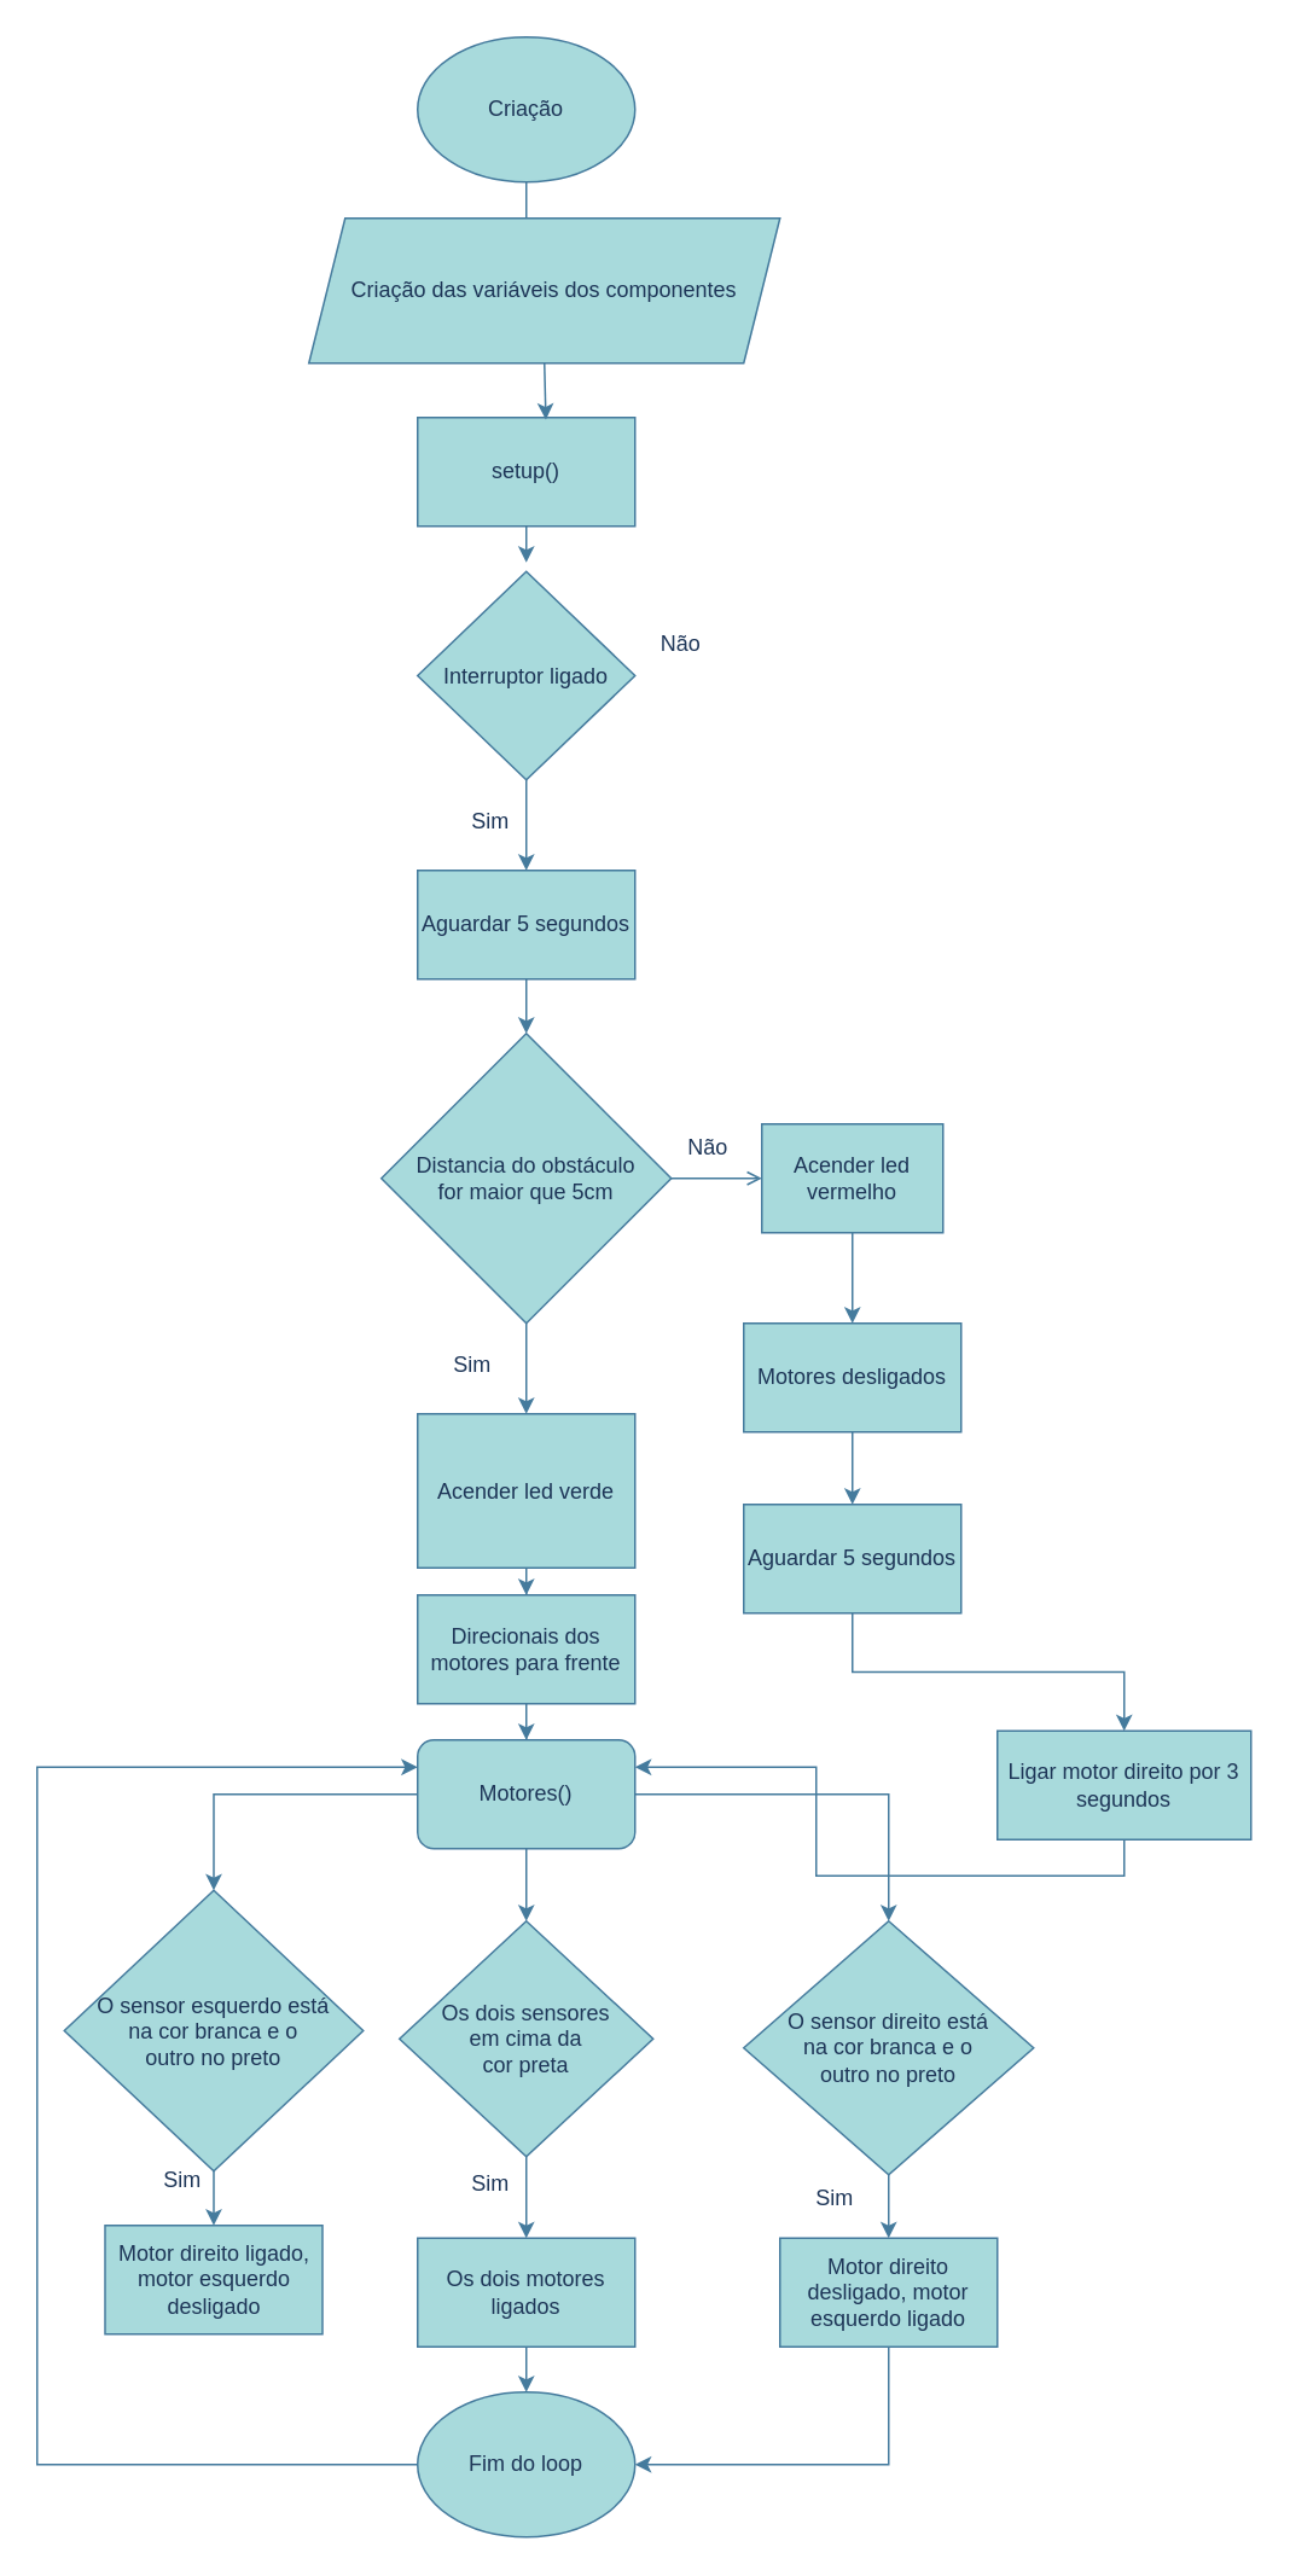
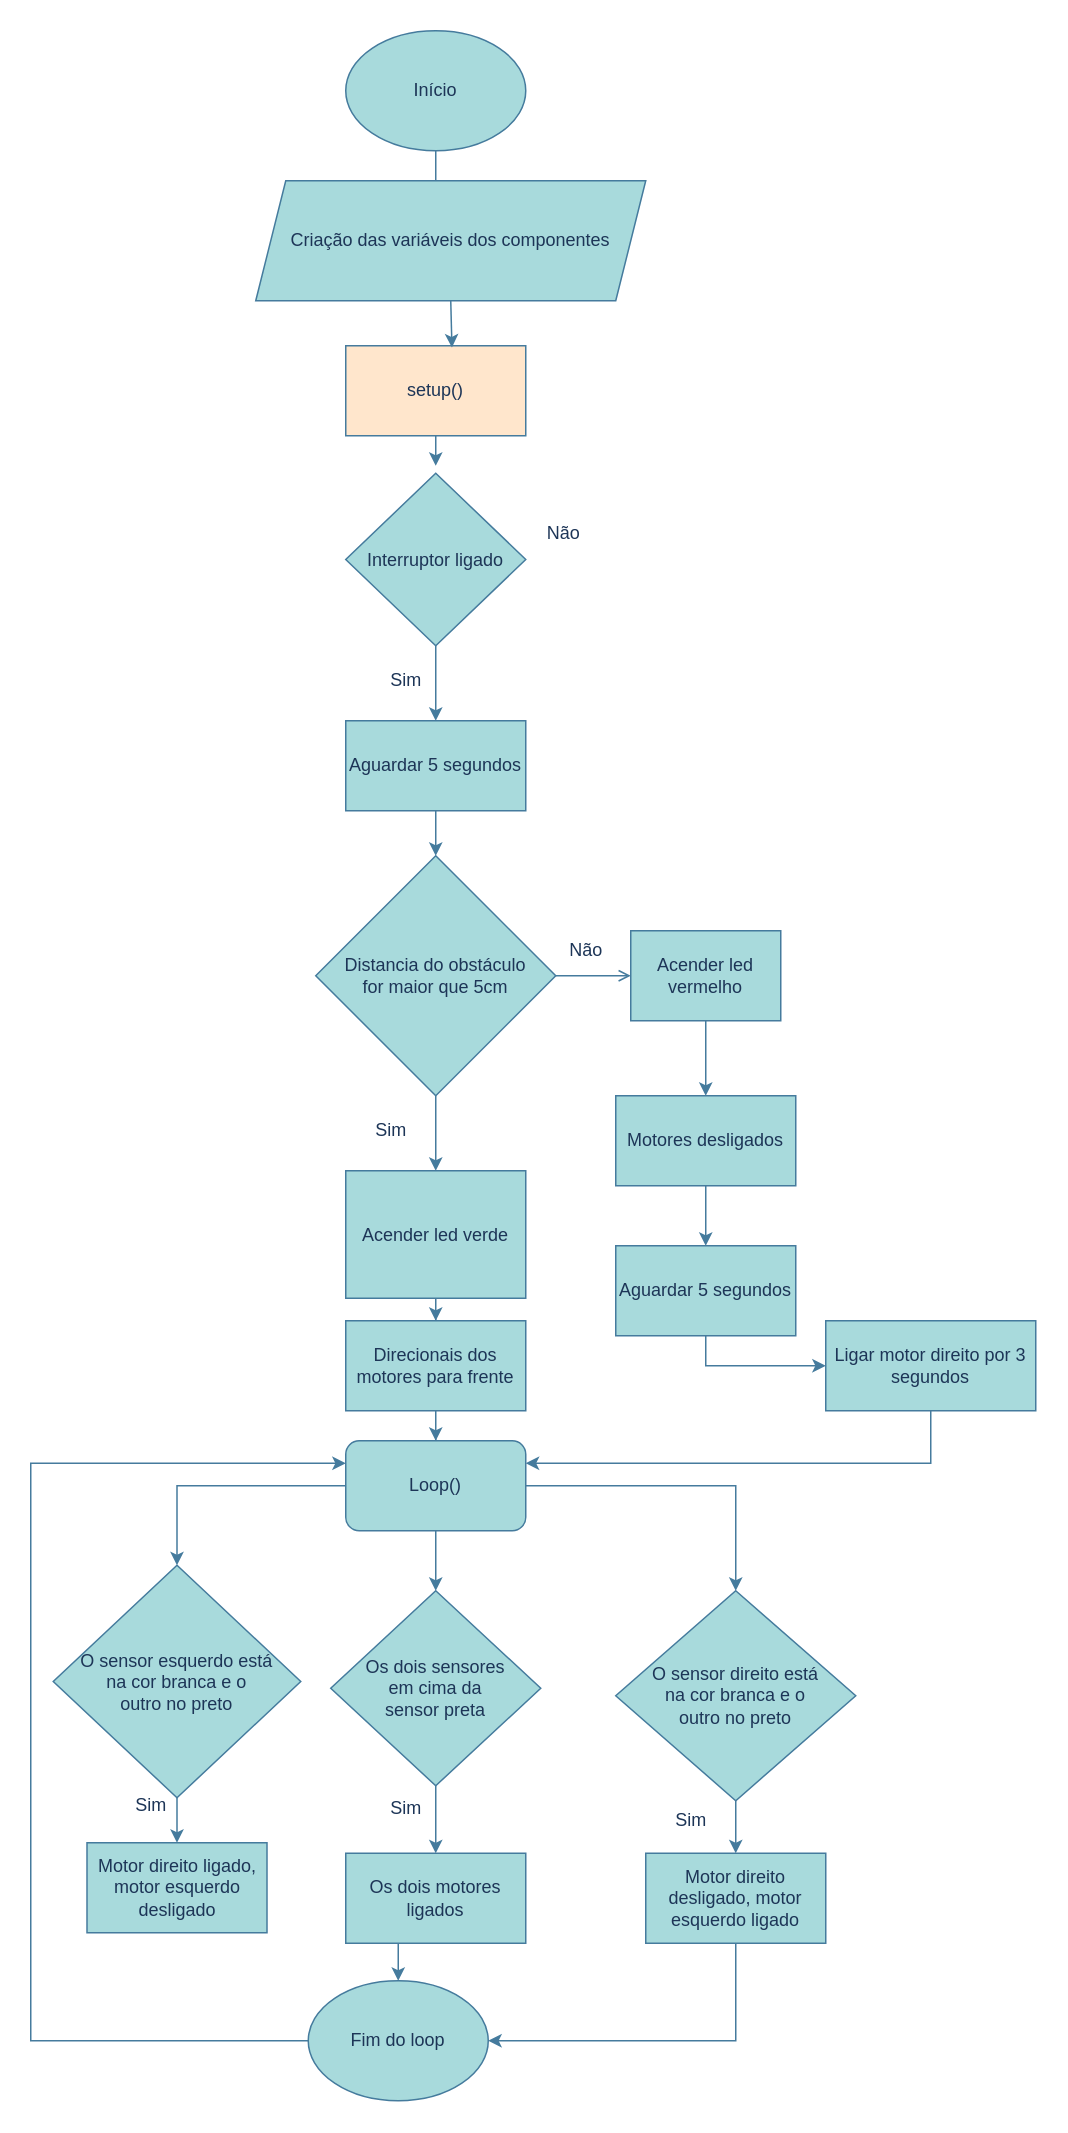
- <mxCell id="3" value="Criação" style="ellipse;whiteSpace=wrap;html=1;labelBackgroundColor=none;fillColor=#A8DADC;strokeColor=#457B9D;fontColor=#1D3557;" parent="1" vertex="1"><mxGeometry x="230" y="20" width="120" height="80" as="geometry" /></mxCell>
+ <mxCell id="3" value="Início" style="ellipse;whiteSpace=wrap;html=1;labelBackgroundColor=none;fillColor=#A8DADC;strokeColor=#457B9D;fontColor=#1D3557;" parent="1" vertex="1"><mxGeometry x="230" y="20" width="120" height="80" as="geometry" /></mxCell>
- <mxCell id="6" value="setup()" style="rounded=0;whiteSpace=wrap;html=1;labelBackgroundColor=none;fillColor=#A8DADC;strokeColor=#457B9D;fontColor=#1D3557;" parent="1" vertex="1"><mxGeometry x="230" y="230" width="120" height="60" as="geometry" /></mxCell>
+ <mxCell id="6" value="setup()" style="rounded=0;whiteSpace=wrap;html=1;labelBackgroundColor=none;fillColor=#ffe6cc;strokeColor=#457B9D;fontColor=#1D3557;" parent="1" vertex="1"><mxGeometry x="230" y="230" width="120" height="60" as="geometry" /></mxCell>
- <mxCell id="50" value="Ligar motor direito por 3 segundos" style="rounded=0;whiteSpace=wrap;html=1;labelBackgroundColor=none;fillColor=#A8DADC;strokeColor=#457B9D;fontColor=#1D3557;" parent="1" vertex="1"><mxGeometry x="550" y="955" width="140" height="60" as="geometry" /></mxCell>
+ <mxCell id="50" value="Ligar motor direito por 3 segundos" style="rounded=0;whiteSpace=wrap;html=1;labelBackgroundColor=none;fillColor=#A8DADC;strokeColor=#457B9D;fontColor=#1D3557;" parent="1" vertex="1"><mxGeometry x="550" y="880" width="140" height="60" as="geometry" /></mxCell>
- <mxCell id="33" value="Motores()" style="rounded=1;whiteSpace=wrap;html=1;labelBackgroundColor=none;fillColor=#A8DADC;strokeColor=#457B9D;fontColor=#1D3557;" parent="1" vertex="1"><mxGeometry x="230" y="960" width="120" height="60" as="geometry" /></mxCell>
+ <mxCell id="33" value="Loop()" style="rounded=1;whiteSpace=wrap;html=1;labelBackgroundColor=none;fillColor=#A8DADC;strokeColor=#457B9D;fontColor=#1D3557;" parent="1" vertex="1"><mxGeometry x="230" y="960" width="120" height="60" as="geometry" /></mxCell>
- <mxCell id="26" value="Os dois sensores &lt;br&gt;em cima da &lt;br&gt;cor preta" style="rhombus;whiteSpace=wrap;html=1;labelBackgroundColor=none;fillColor=#A8DADC;strokeColor=#457B9D;fontColor=#1D3557;" parent="1" vertex="1"><mxGeometry x="220" y="1060" width="140" height="130" as="geometry" /></mxCell>
+ <mxCell id="26" value="Os dois sensores &lt;br&gt;em cima da &lt;br&gt;sensor preta" style="rhombus;whiteSpace=wrap;html=1;labelBackgroundColor=none;fillColor=#A8DADC;strokeColor=#457B9D;fontColor=#1D3557;" parent="1" vertex="1"><mxGeometry x="220" y="1060" width="140" height="130" as="geometry" /></mxCell>
- <mxCell id="44" value="Fim do loop" style="ellipse;whiteSpace=wrap;html=1;labelBackgroundColor=none;fillColor=#A8DADC;strokeColor=#457B9D;fontColor=#1D3557;" parent="1" vertex="1"><mxGeometry x="230" y="1320" width="120" height="80" as="geometry" /></mxCell>
+ <mxCell id="44" value="Fim do loop" style="ellipse;whiteSpace=wrap;html=1;labelBackgroundColor=none;fillColor=#A8DADC;strokeColor=#457B9D;fontColor=#1D3557;" parent="1" vertex="1"><mxGeometry x="205" y="1320" width="120" height="80" as="geometry" /></mxCell>
